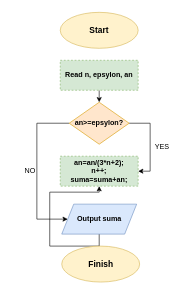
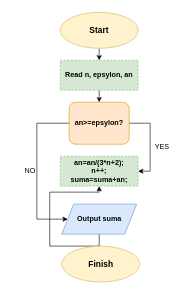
+ <mxCell id="2" style="edgeStyle=orthogonalEdgeStyle;rounded=0;orthogonalLoop=1;jettySize=auto;html=1;exitX=0.5;exitY=1;exitDx=0;exitDy=0;entryX=0.5;entryY=0;entryDx=0;entryDy=0;" edge="1" parent="1" source="3" target="5"><mxGeometry relative="1" as="geometry" /></mxCell>
- <mxCell id="8" value="&lt;b&gt;an&amp;gt;=epsylon?&lt;/b&gt;" style="rhombus;whiteSpace=wrap;html=1;fillColor=#ffe6cc;strokeColor=#d79b00;" vertex="1" parent="1"><mxGeometry x="115" y="170" width="100" height="70" as="geometry" /></mxCell>
+ <mxCell id="8" value="&lt;b&gt;an&amp;gt;=epsylon?&lt;/b&gt;" style="whiteSpace=wrap;html=1;fillColor=#ffe6cc;strokeColor=#d79b00;rounded=1;" vertex="1" parent="1"><mxGeometry x="115" y="170" width="100" height="70" as="geometry" /></mxCell>
